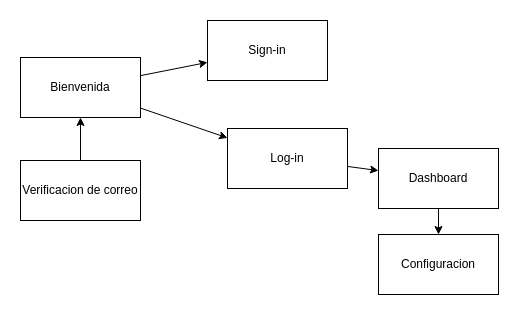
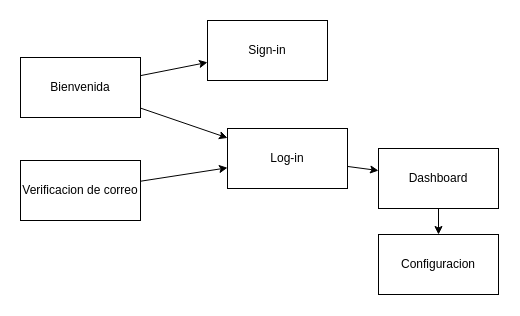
- <mxCell id="8" style="edgeStyle=none;rounded=0;orthogonalLoop=1;jettySize=auto;html=1;" edge="1" parent="1" source="9" target="4"><mxGeometry relative="1" as="geometry" /></mxCell>
+ <mxCell id="8" style="edgeStyle=none;rounded=0;orthogonalLoop=1;jettySize=auto;html=1;" edge="1" parent="1" source="9" target="6"><mxGeometry relative="1" as="geometry" /></mxCell>
